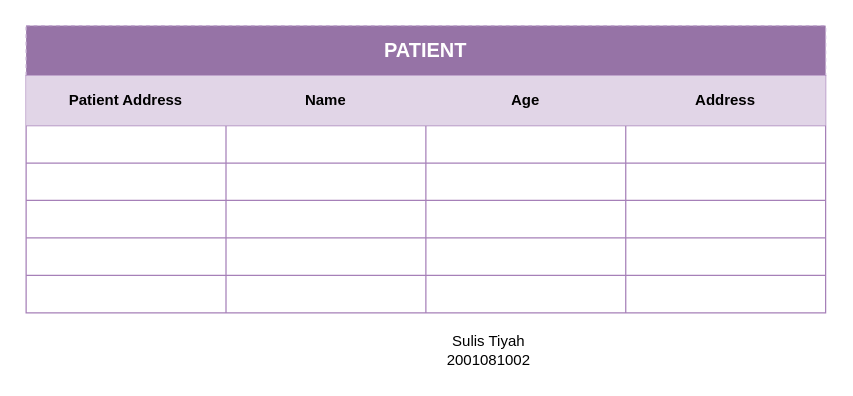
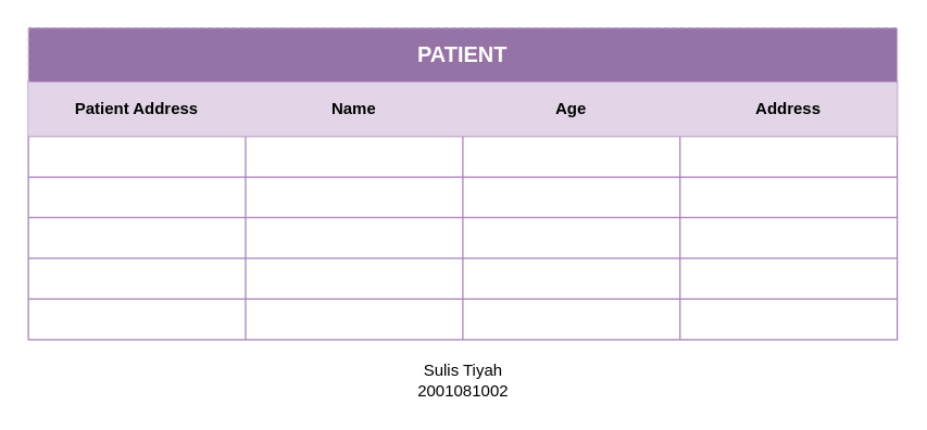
- <mxCell id="3" value="Sulis Tiyah&lt;br&gt;2001081002" style="text;html=1;resizable=0;autosize=1;align=center;verticalAlign=middle;points=[];fillColor=none;strokeColor=none;rounded=0;shadow=0;sketch=0;" parent="1" vertex="1"><mxGeometry x="350" y="265" width="80" height="30" as="geometry" /></mxCell>
+ <mxCell id="3" value="Sulis Tiyah&lt;br&gt;2001081002" style="text;html=1;resizable=0;autosize=1;align=center;verticalAlign=middle;points=[];fillColor=none;strokeColor=none;rounded=0;shadow=0;sketch=0;" parent="1" vertex="1"><mxGeometry x="300" y="265" width="80" height="30" as="geometry" /></mxCell>
